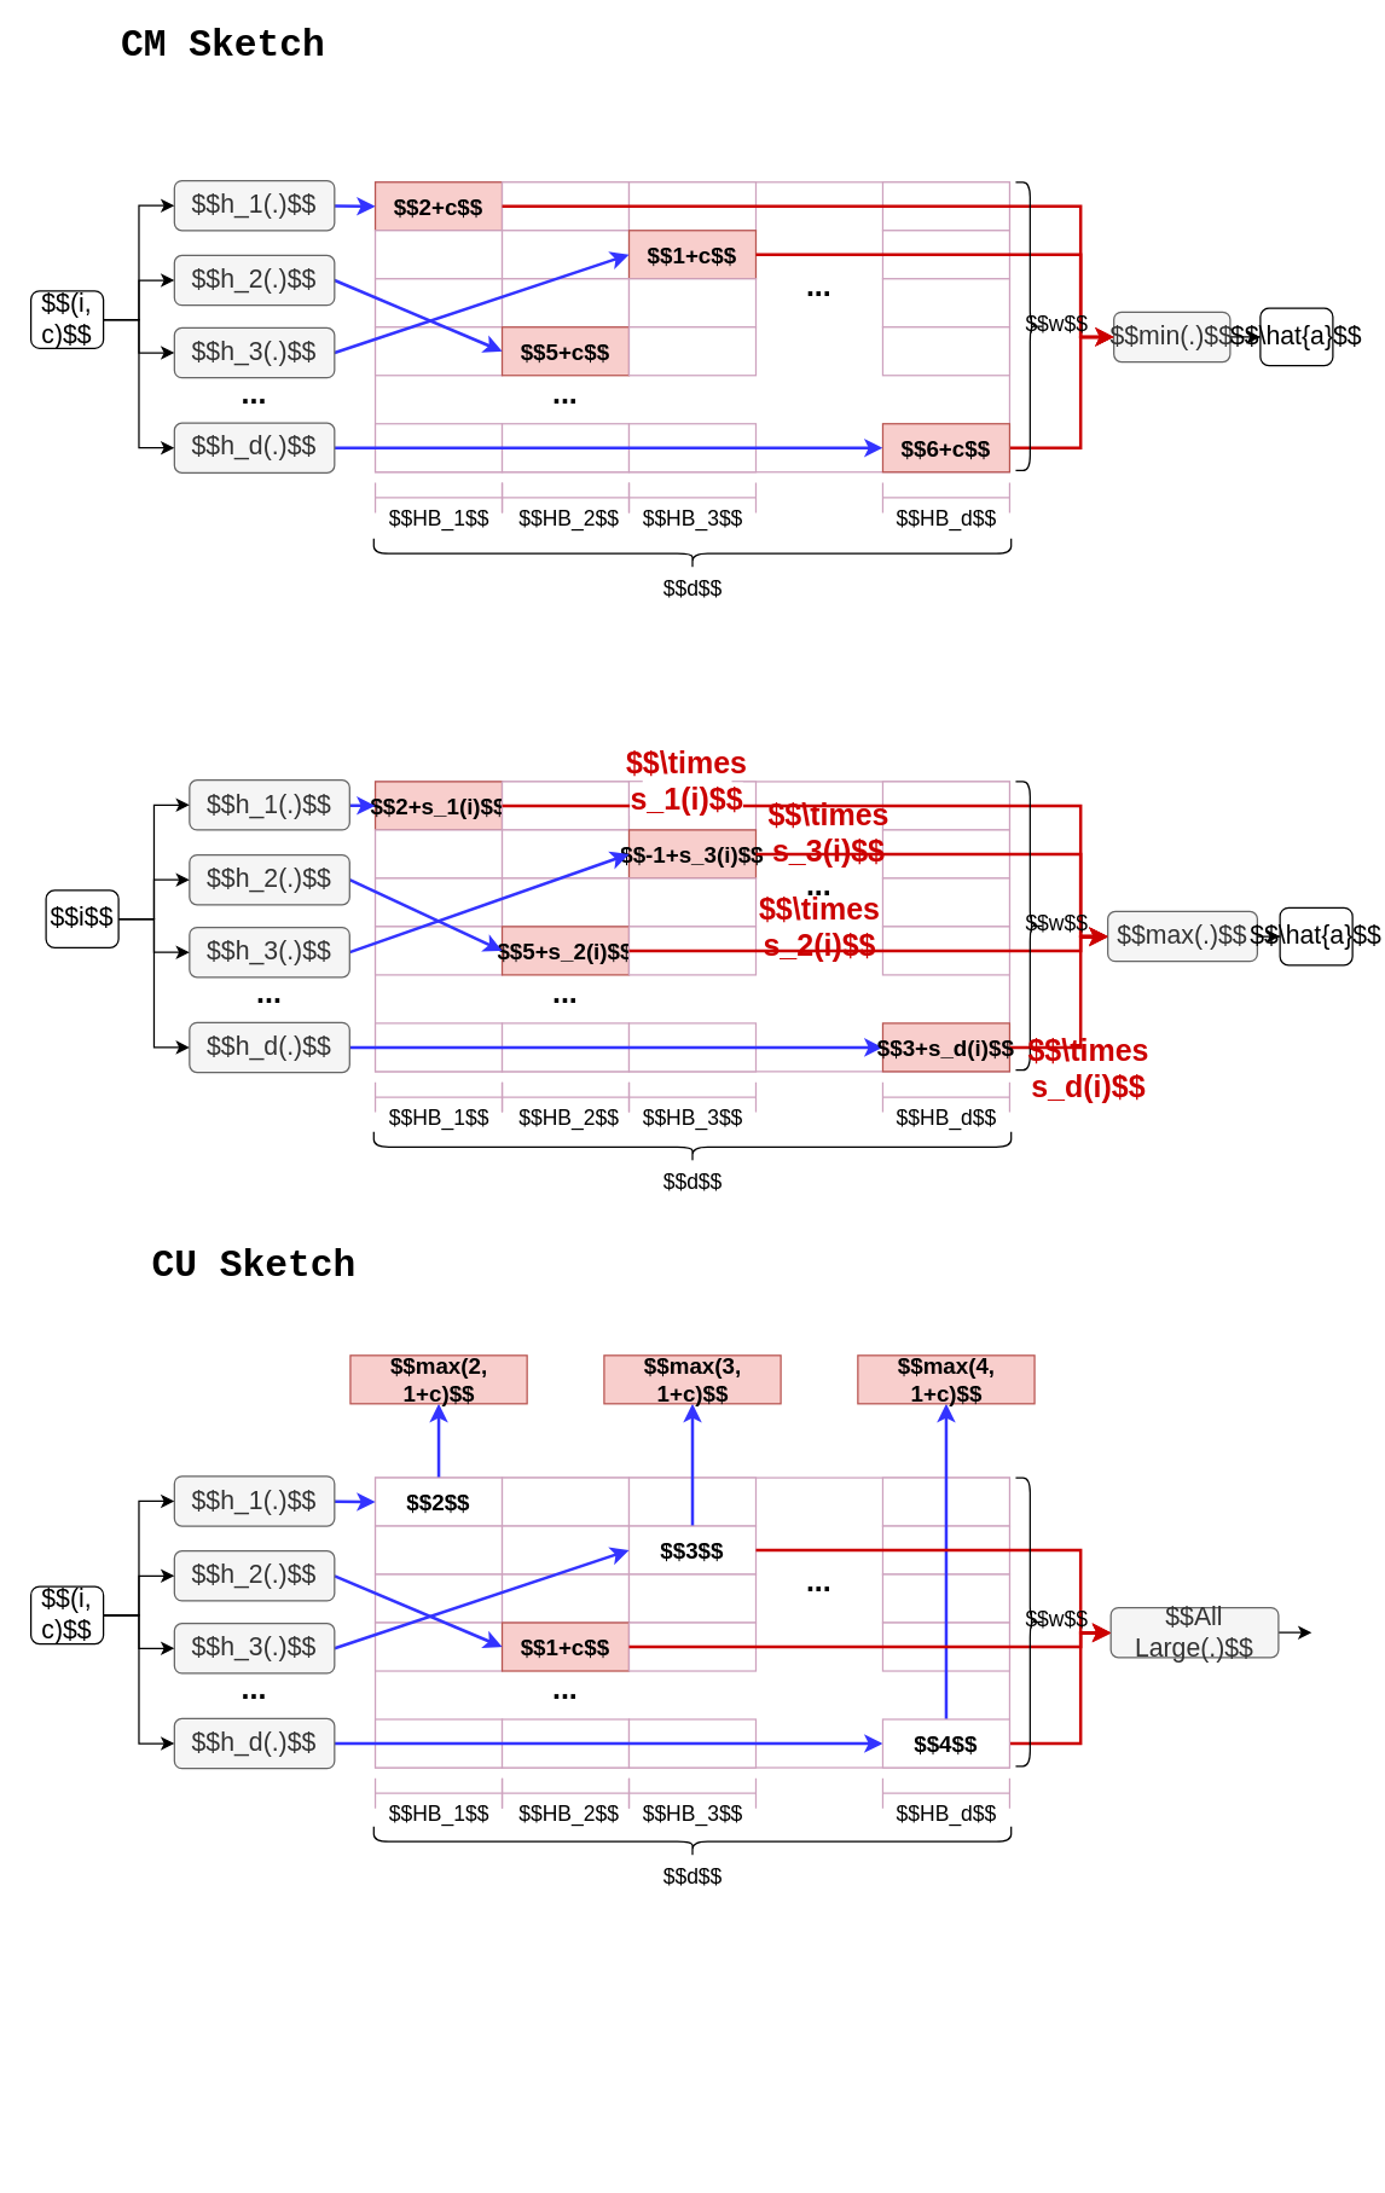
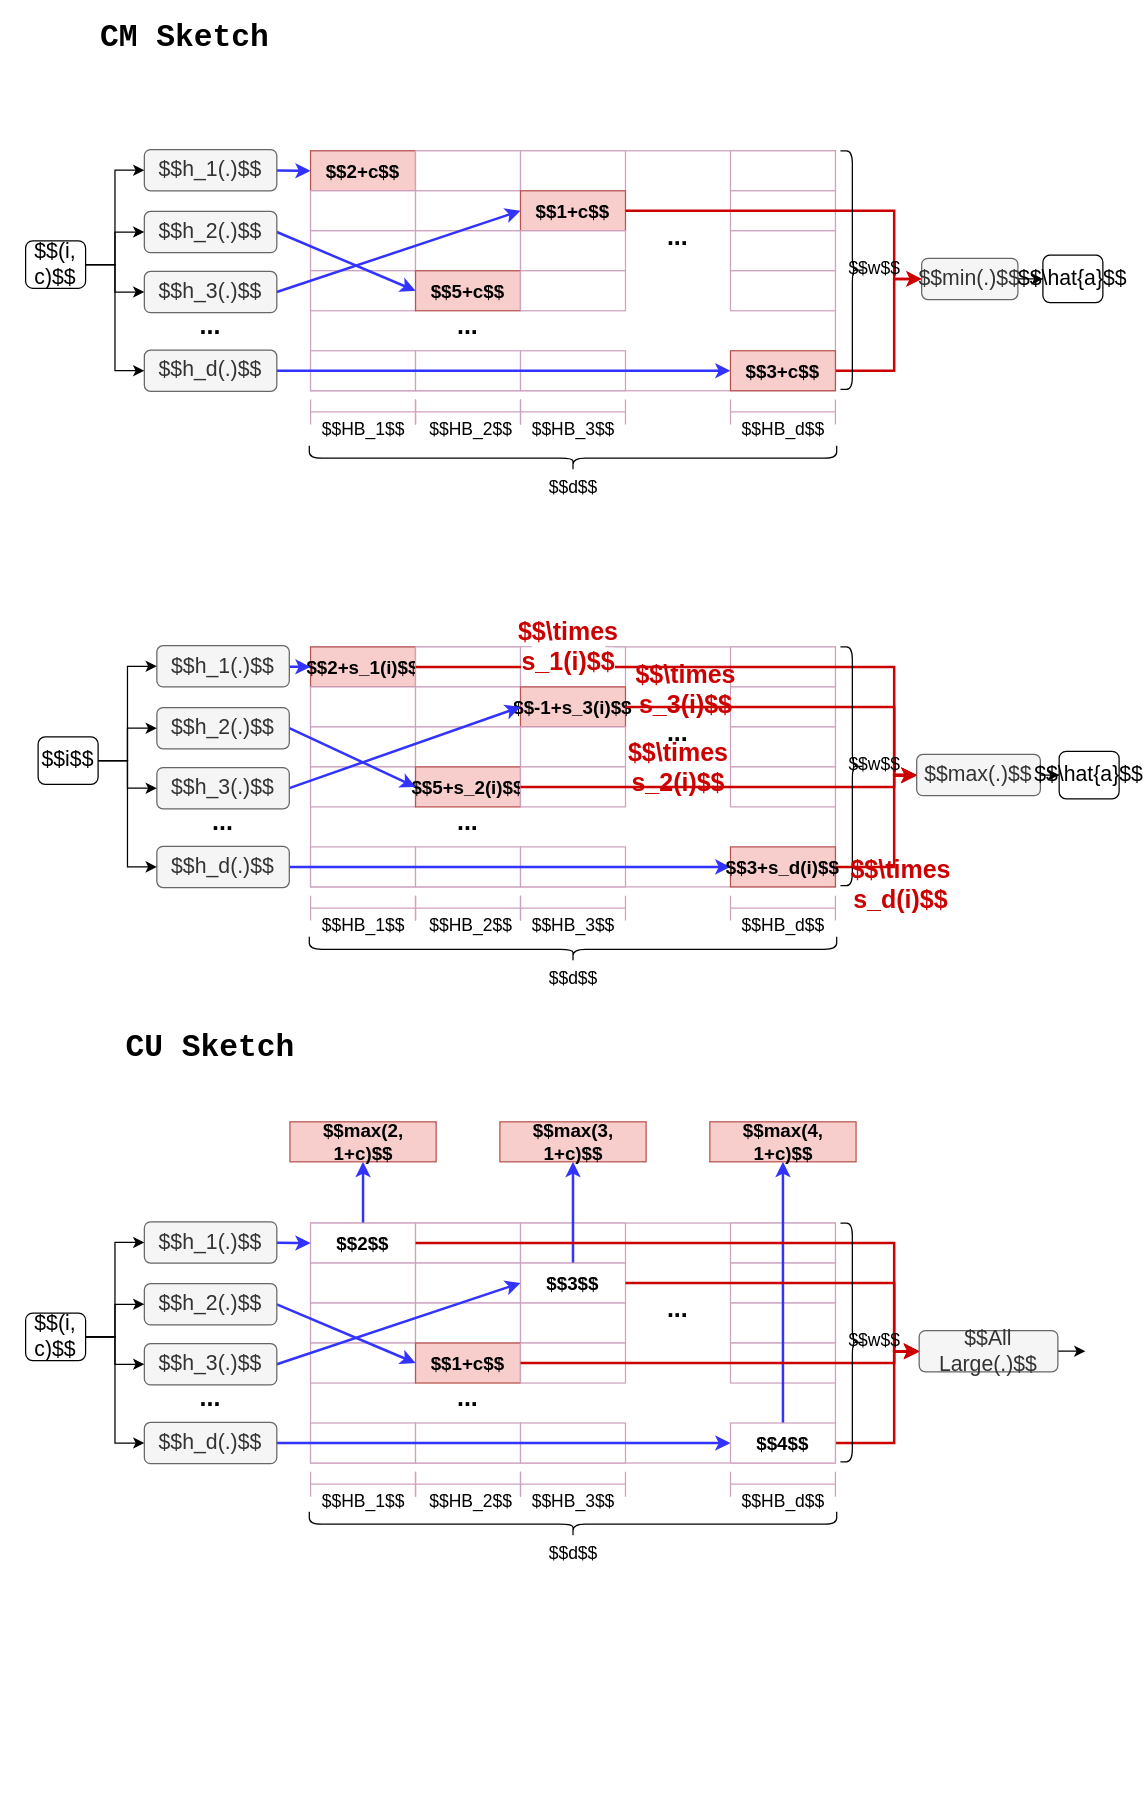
- <mxCell id="50" style="edgeStyle=orthogonalEdgeStyle;rounded=0;orthogonalLoop=1;jettySize=auto;html=1;entryX=0;entryY=0.5;entryDx=0;entryDy=0;fontSize=12;strokeColor=#CC0000;strokeWidth=2;" parent="1" source="4" target="49" edge="1"><mxGeometry relative="1" as="geometry"><Array as="points"><mxPoint x="715" y="136" /><mxPoint x="715" y="223" /></Array></mxGeometry></mxCell>
- <mxCell id="32" value="&lt;b&gt;&lt;font style=&quot;font-size: 15px&quot;&gt;$$6+c$$&lt;/font&gt;&lt;/b&gt;" style="rounded=0;whiteSpace=wrap;html=1;fillColor=#f8cecc;strokeColor=#b85450;" parent="1" vertex="1"><mxGeometry x="584" y="280" width="84" height="32" as="geometry" /></mxCell>
+ <mxCell id="32" value="&lt;b&gt;&lt;font style=&quot;font-size: 15px&quot;&gt;$$3+c$$&lt;/font&gt;&lt;/b&gt;" style="rounded=0;whiteSpace=wrap;html=1;fillColor=#f8cecc;strokeColor=#b85450;" parent="1" vertex="1"><mxGeometry x="584" y="280" width="84" height="32" as="geometry" /></mxCell>
+ <mxCell id="170" style="edgeStyle=orthogonalEdgeStyle;rounded=0;orthogonalLoop=1;jettySize=auto;html=1;entryX=0;entryY=0.5;entryDx=0;entryDy=0;fontSize=12;strokeColor=#CC0000;strokeWidth=2;" edge="1" source="122" target="169" parent="1"><mxGeometry relative="1" as="geometry"><Array as="points"><mxPoint x="715" y="994" /><mxPoint x="715" y="1081" /></Array></mxGeometry></mxCell>
